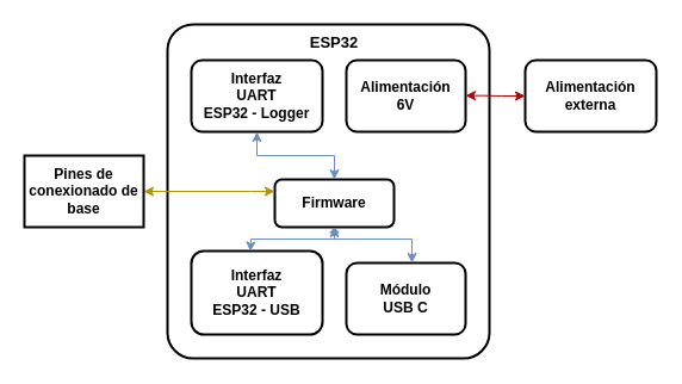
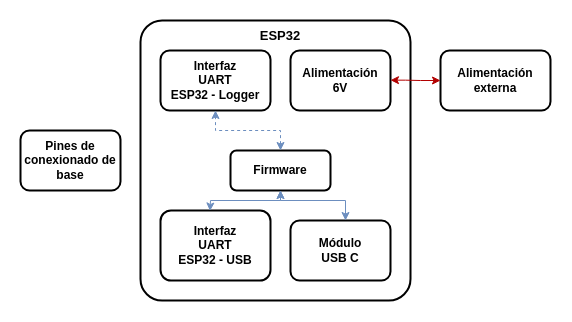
- <mxCell id="10" value="" style="endArrow=classic;startArrow=classic;html=1;rounded=0;entryX=0.5;entryY=1;entryDx=0;entryDy=0;exitX=0.5;exitY=0;exitDx=0;exitDy=0;fillColor=#dae8fc;strokeColor=#6c8ebf;" edge="1" parent="1" source="6" target="5"><mxGeometry width="50" height="50" relative="1" as="geometry"><mxPoint x="200" y="170" as="sourcePoint" /><mxPoint x="250" y="120" as="targetPoint" /><Array as="points"><mxPoint x="280" y="130" /><mxPoint x="215" y="130" /></Array></mxGeometry></mxCell>
+ <mxCell id="10" value="" style="endArrow=classic;startArrow=classic;html=1;rounded=0;entryX=0.5;entryY=1;entryDx=0;entryDy=0;exitX=0.5;exitY=0;exitDx=0;exitDy=0;fillColor=#dae8fc;strokeColor=#6c8ebf;dashed=1;" edge="1" parent="1" source="6" target="5"><mxGeometry width="50" height="50" relative="1" as="geometry"><mxPoint x="200" y="170" as="sourcePoint" /><mxPoint x="250" y="120" as="targetPoint" /><Array as="points"><mxPoint x="280" y="130" /><mxPoint x="215" y="130" /></Array></mxGeometry></mxCell>
- <mxCell id="15" value="&lt;b&gt;Pines de conexionado de base&lt;br&gt;&lt;/b&gt;" style="whiteSpace=wrap;html=1;fillColor=none;strokeWidth=2;rounded=0;" vertex="1" parent="1"><mxGeometry x="20" y="130" width="100" height="60" as="geometry" /></mxCell>
+ <mxCell id="15" value="&lt;b&gt;Pines de conexionado de base&lt;br&gt;&lt;/b&gt;" style="rounded=1;whiteSpace=wrap;html=1;fillColor=none;strokeWidth=2;" vertex="1" parent="1"><mxGeometry x="20" y="130" width="100" height="60" as="geometry" /></mxCell>
- <mxCell id="14" value="" style="endArrow=classic;startArrow=classic;html=1;rounded=0;fillColor=#e3c800;strokeColor=#B09500;exitX=0;exitY=0.25;exitDx=0;exitDy=0;entryX=1;entryY=0.5;entryDx=0;entryDy=0;" edge="1" parent="1" source="6" target="15"><mxGeometry width="50" height="50" relative="1" as="geometry"><mxPoint x="264" y="110" as="sourcePoint" /><mxPoint x="224" y="110" as="targetPoint" /><Array as="points"><mxPoint x="210" y="160" /></Array></mxGeometry></mxCell>
- <mxCell id="13" value="" style="endArrow=diamond;startArrow=classic;html=1;rounded=0;exitX=0.45;exitY=0.007;exitDx=0;exitDy=0;fillColor=#dae8fc;strokeColor=#6c8ebf;exitPerimeter=0;entryX=0.5;entryY=1;entryDx=0;entryDy=0;" edge="1" parent="1" source="3" target="6"><mxGeometry width="50" height="50" relative="1" as="geometry"><mxPoint x="355" y="230" as="sourcePoint" /><mxPoint x="290" y="200" as="targetPoint" /><Array as="points"><mxPoint x="210" y="200" /><mxPoint x="280" y="200" /></Array></mxGeometry></mxCell>
+ <mxCell id="13" value="" style="endArrow=classic;startArrow=classic;html=1;rounded=0;exitX=0.45;exitY=0.007;exitDx=0;exitDy=0;fillColor=#dae8fc;strokeColor=#6c8ebf;exitPerimeter=0;entryX=0.5;entryY=1;entryDx=0;entryDy=0;" edge="1" parent="1" source="3" target="6"><mxGeometry width="50" height="50" relative="1" as="geometry"><mxPoint x="355" y="230" as="sourcePoint" /><mxPoint x="290" y="200" as="targetPoint" /><Array as="points"><mxPoint x="210" y="200" /><mxPoint x="280" y="200" /></Array></mxGeometry></mxCell>
